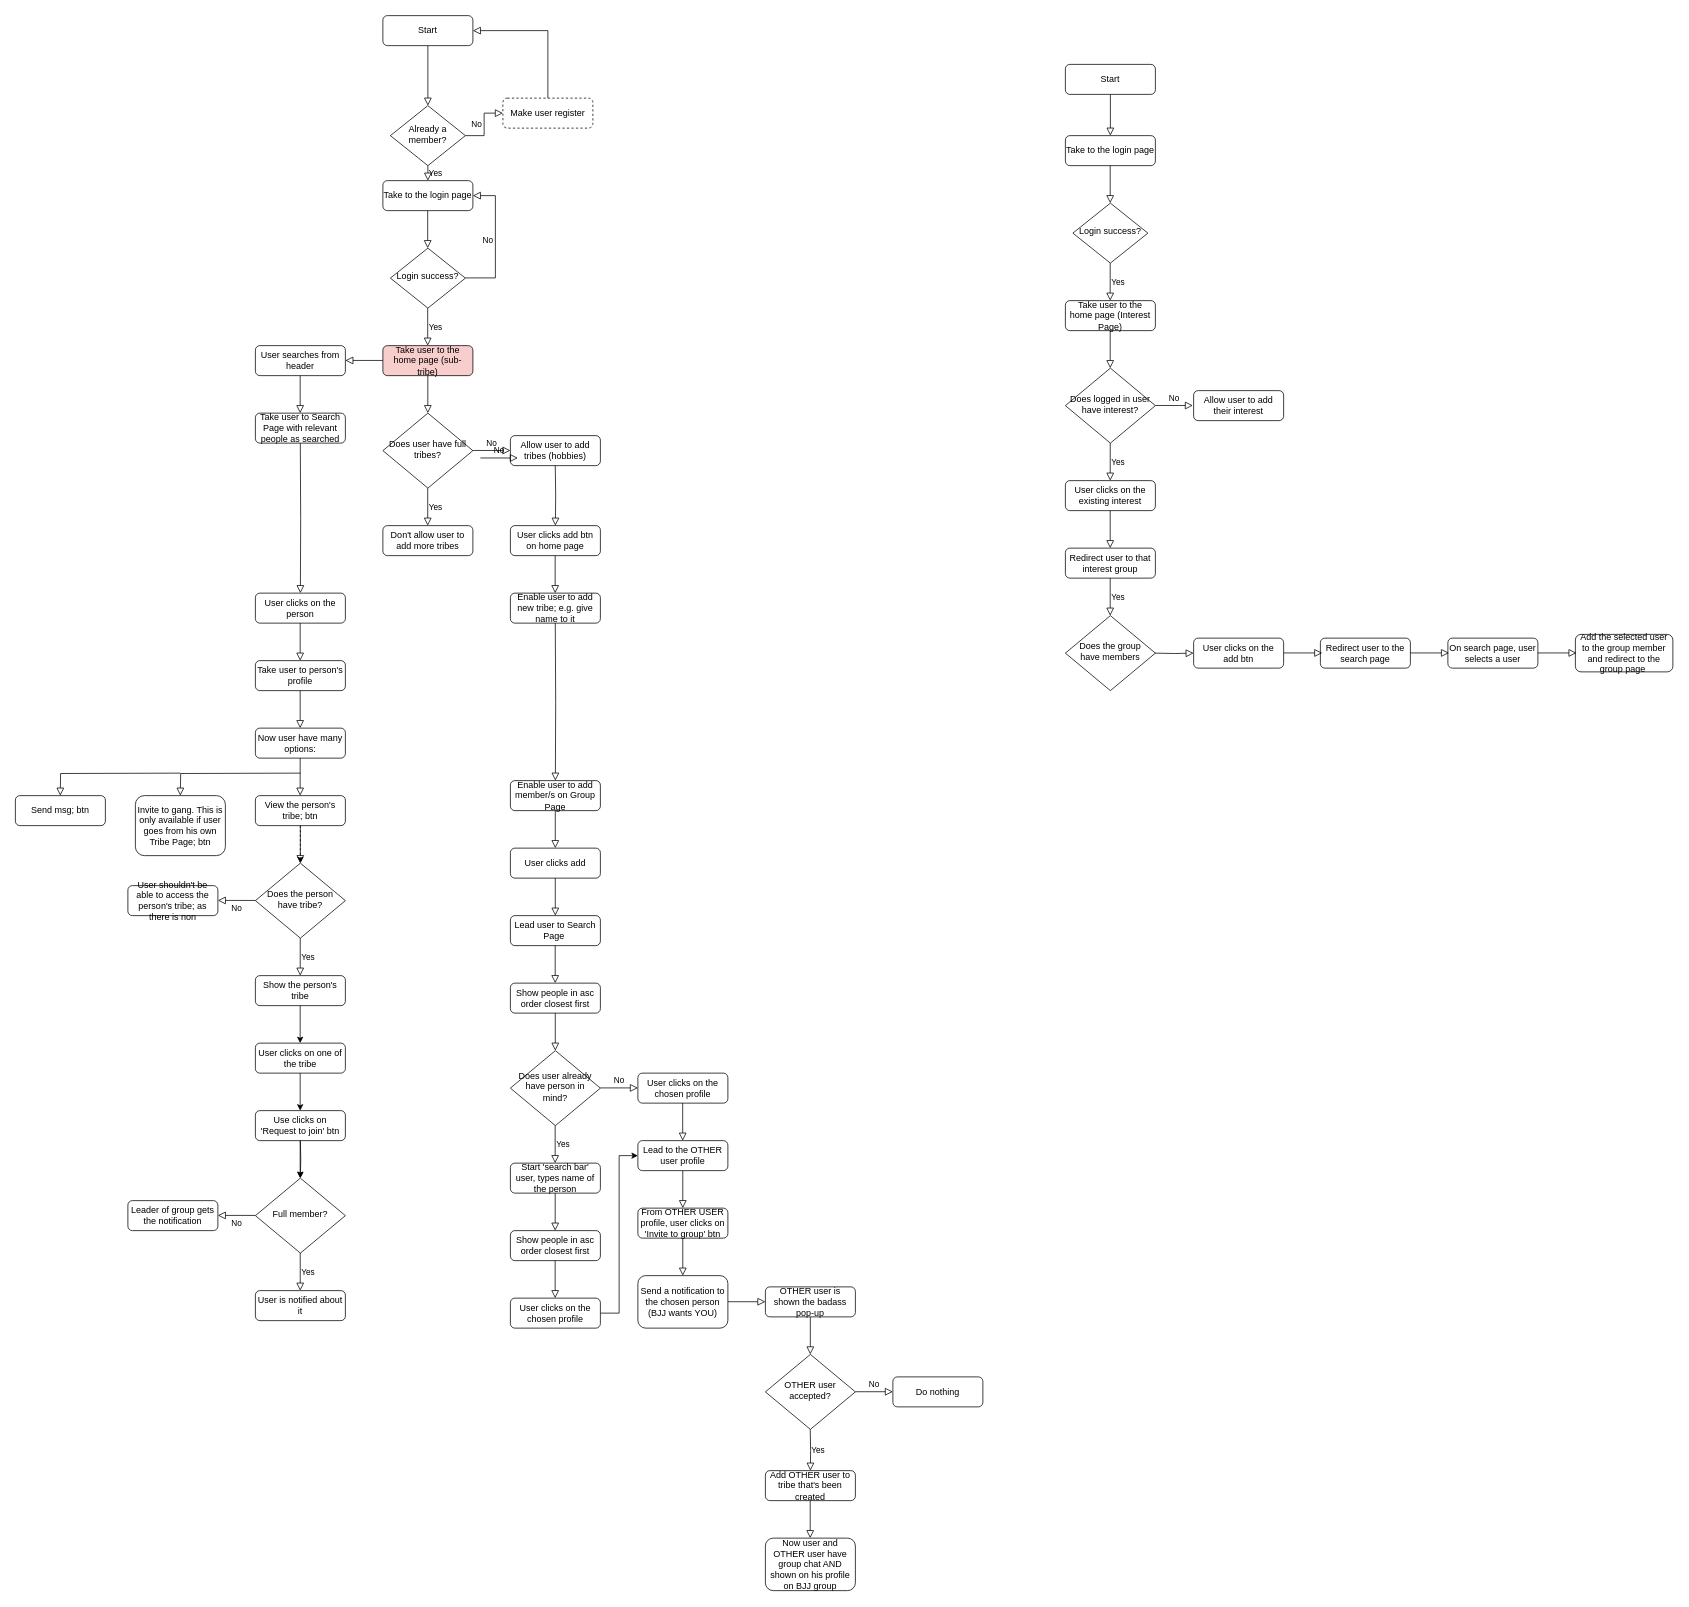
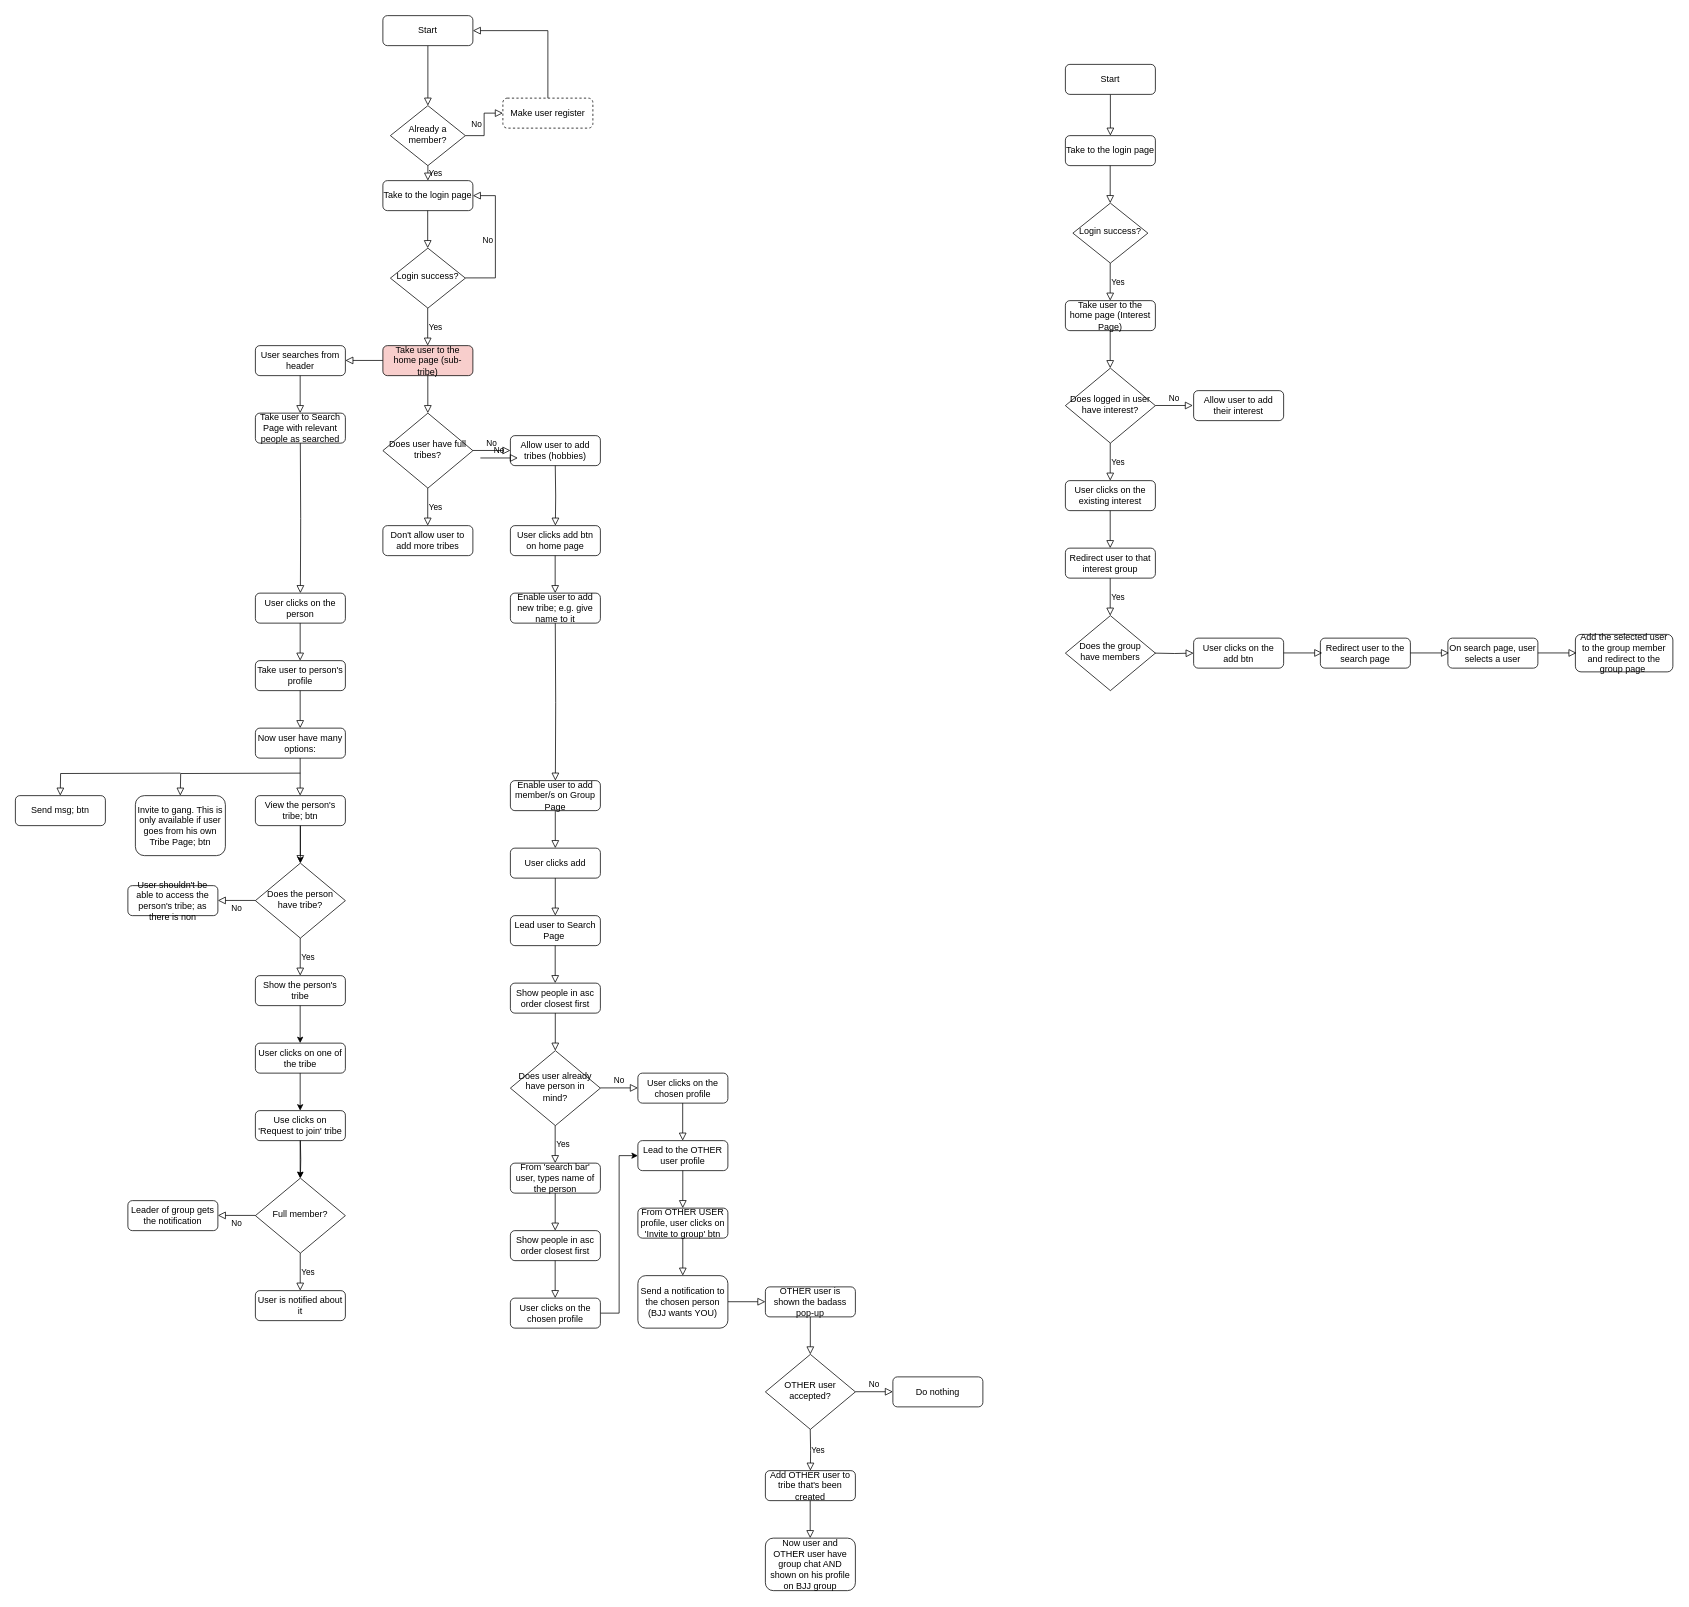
- <mxCell id="39" value="" style="edgeStyle=orthogonalEdgeStyle;rounded=0;orthogonalLoop=1;jettySize=auto;html=1;dashed=1;" parent="1" source="40" target="76" edge="1"><mxGeometry relative="1" as="geometry" /></mxCell>
+ <mxCell id="39" value="" style="edgeStyle=orthogonalEdgeStyle;rounded=0;orthogonalLoop=1;jettySize=auto;html=1;" parent="1" source="40" target="76" edge="1"><mxGeometry relative="1" as="geometry" /></mxCell>
- <mxCell id="84" value="Use clicks on 'Request to join' btn" style="rounded=1;whiteSpace=wrap;html=1;fontSize=12;glass=0;strokeWidth=1;shadow=0;" parent="1" vertex="1"><mxGeometry x="340" y="1480" width="120" height="40" as="geometry" /></mxCell>
+ <mxCell id="84" value="Use clicks on 'Request to join' tribe" style="rounded=1;whiteSpace=wrap;html=1;fontSize=12;glass=0;strokeWidth=1;shadow=0;" parent="1" vertex="1"><mxGeometry x="340" y="1480" width="120" height="40" as="geometry" /></mxCell>
- <mxCell id="70" value="Start 'search bar' user, types name of the person" style="rounded=1;whiteSpace=wrap;html=1;fontSize=12;glass=0;strokeWidth=1;shadow=0;" parent="1" vertex="1"><mxGeometry x="680" y="1550" width="120" height="40" as="geometry" /></mxCell>
+ <mxCell id="70" value="From 'search bar' user, types name of the person" style="rounded=1;whiteSpace=wrap;html=1;fontSize=12;glass=0;strokeWidth=1;shadow=0;" parent="1" vertex="1"><mxGeometry x="680" y="1550" width="120" height="40" as="geometry" /></mxCell>
